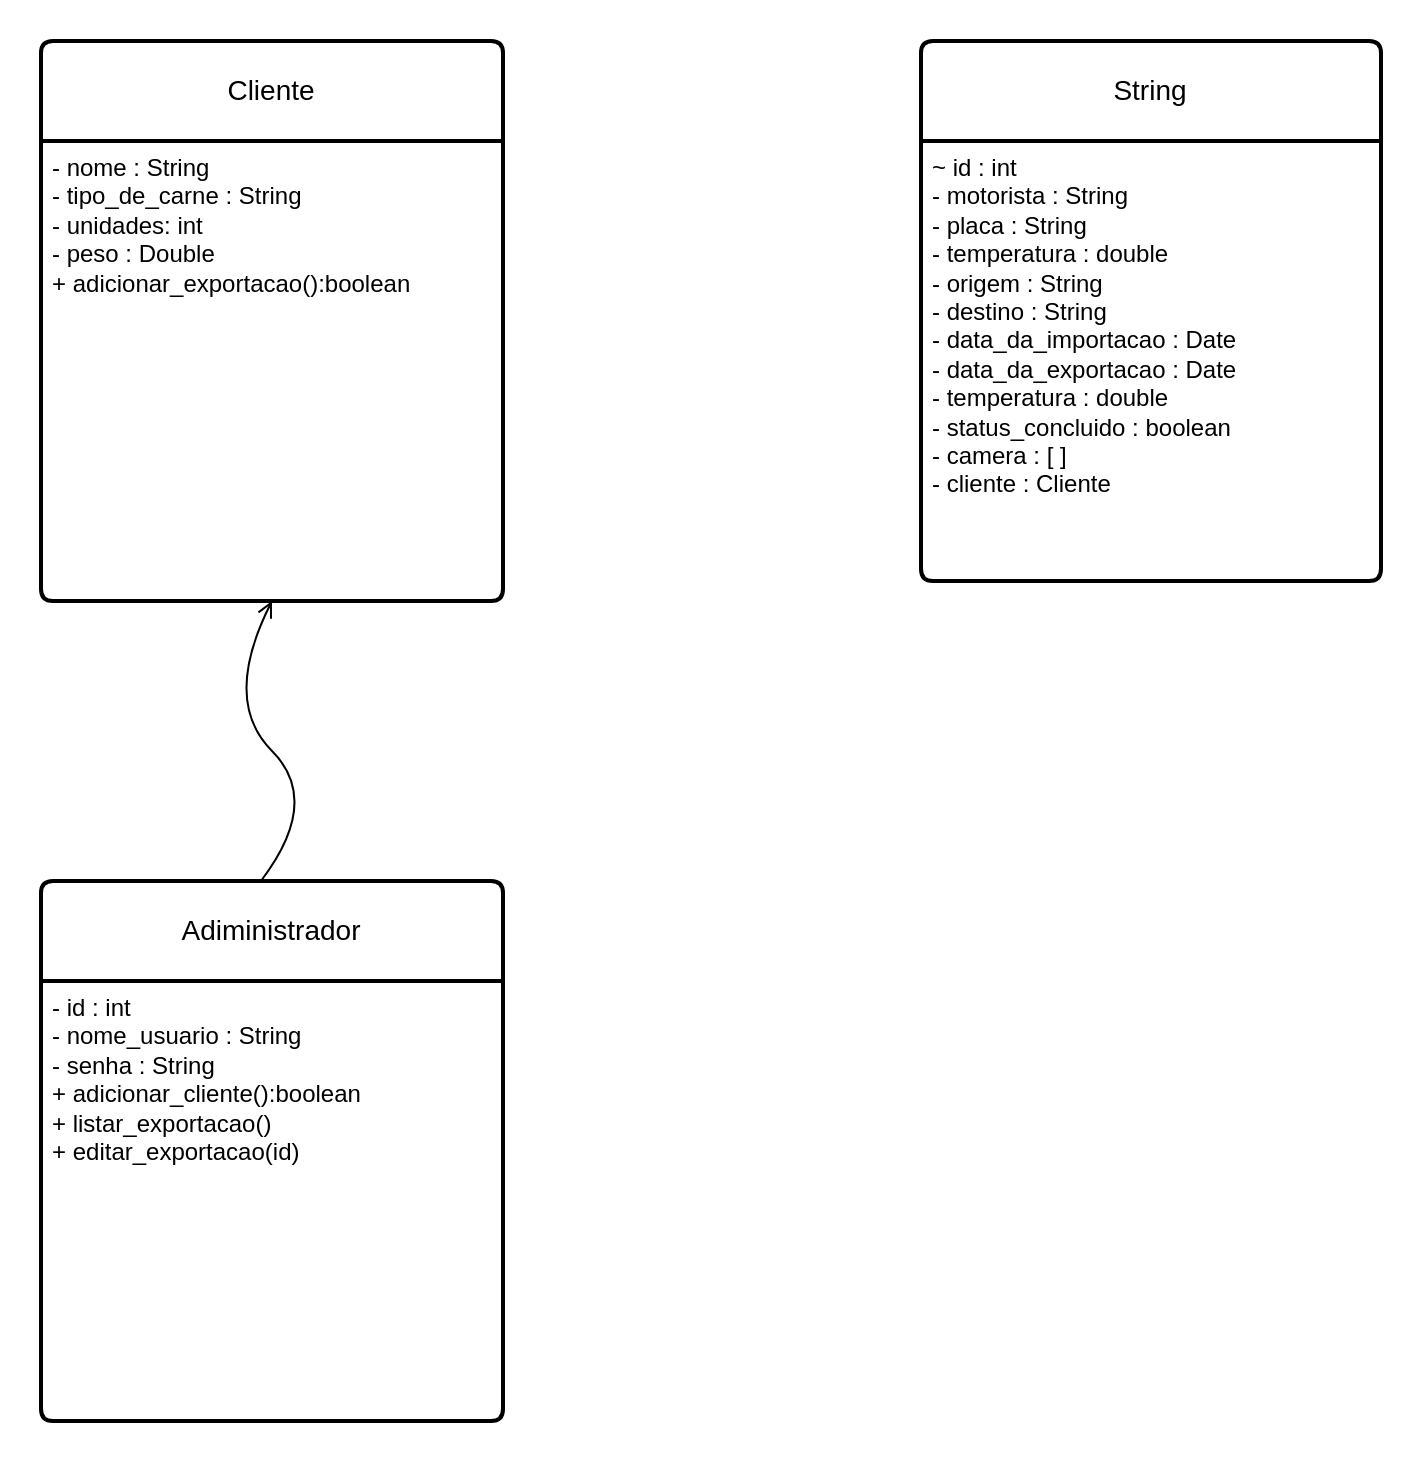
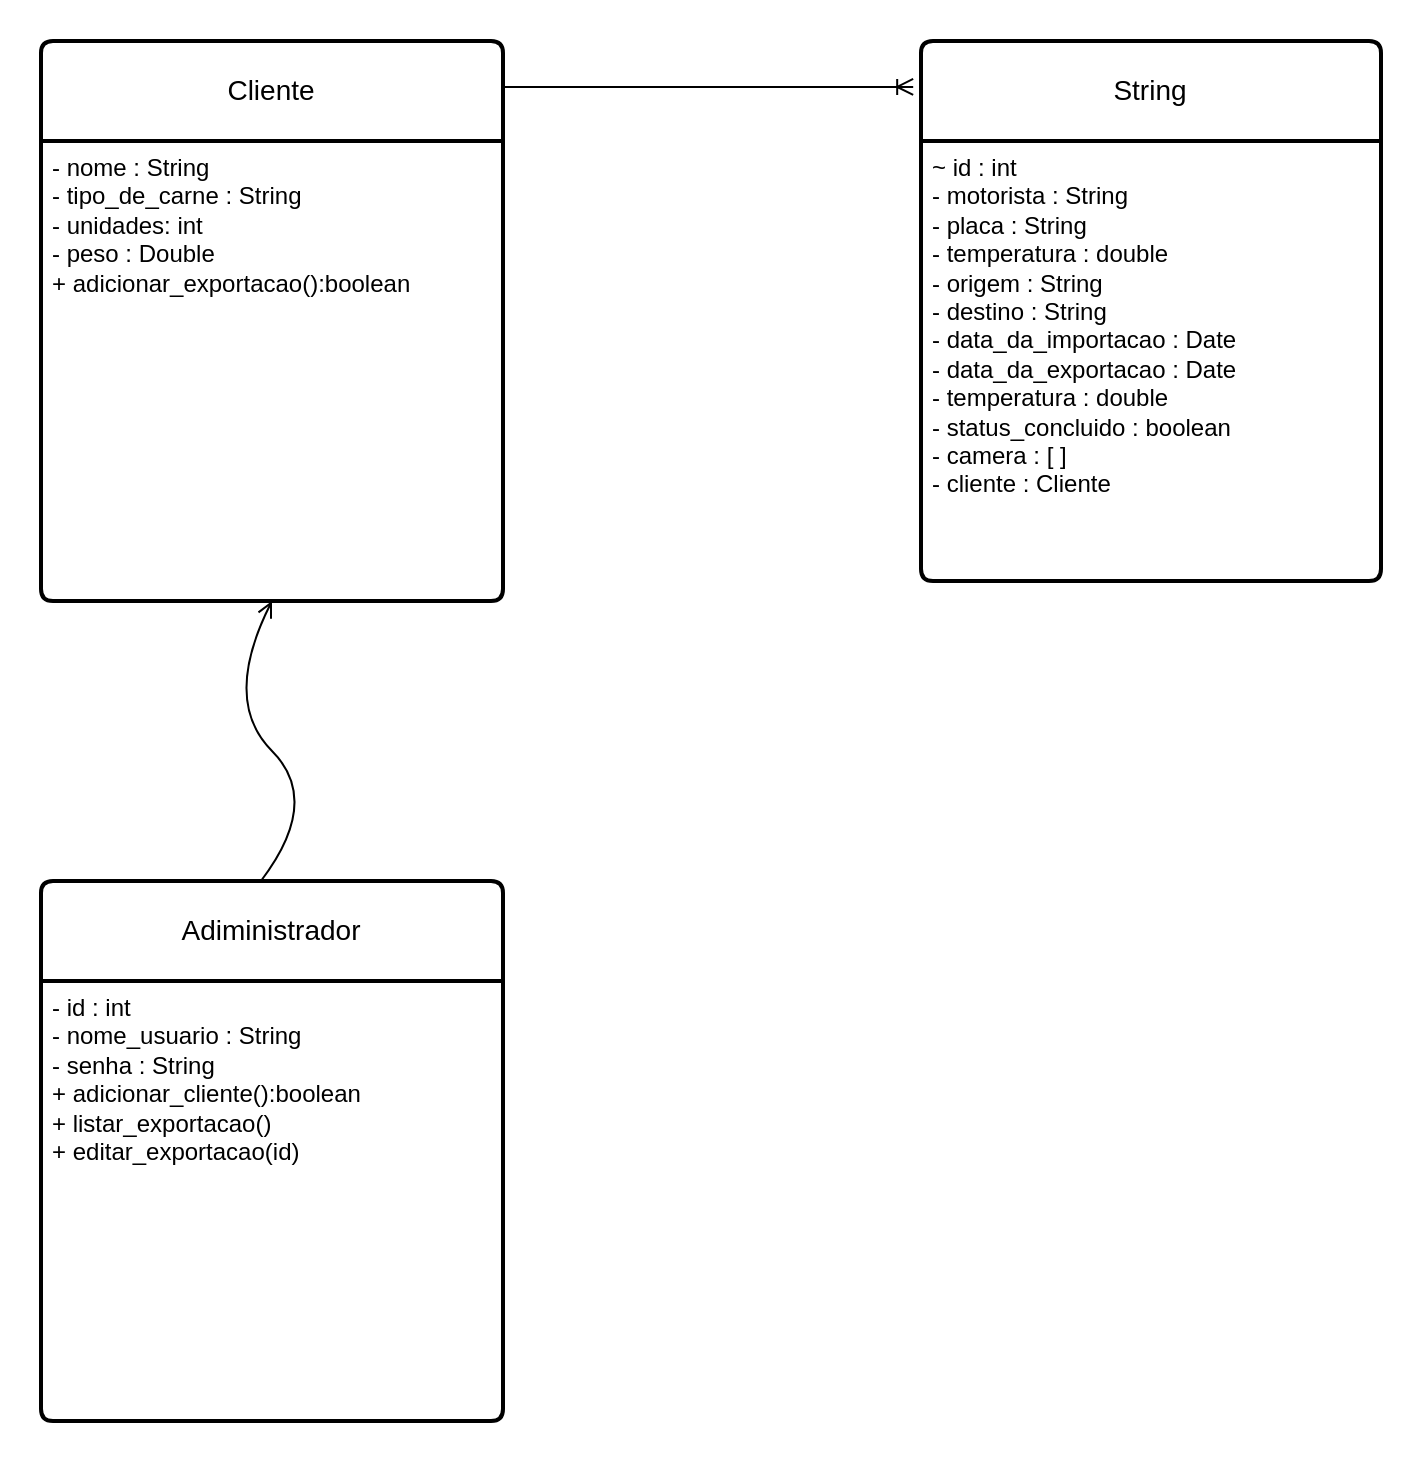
+ <mxCell id="8" value="" style="edgeStyle=entityRelationEdgeStyle;fontSize=12;html=1;endArrow=ERoneToMany;rounded=0;exitX=1;exitY=0.082;exitDx=0;exitDy=0;exitPerimeter=0;entryX=-0.017;entryY=0.085;entryDx=0;entryDy=0;entryPerimeter=0;" edge="1" parent="1" source="2" target="6"><mxGeometry width="100" height="100" relative="1" as="geometry"><mxPoint x="340" y="270" as="sourcePoint" /><mxPoint x="440" y="170" as="targetPoint" /></mxGeometry></mxCell>
